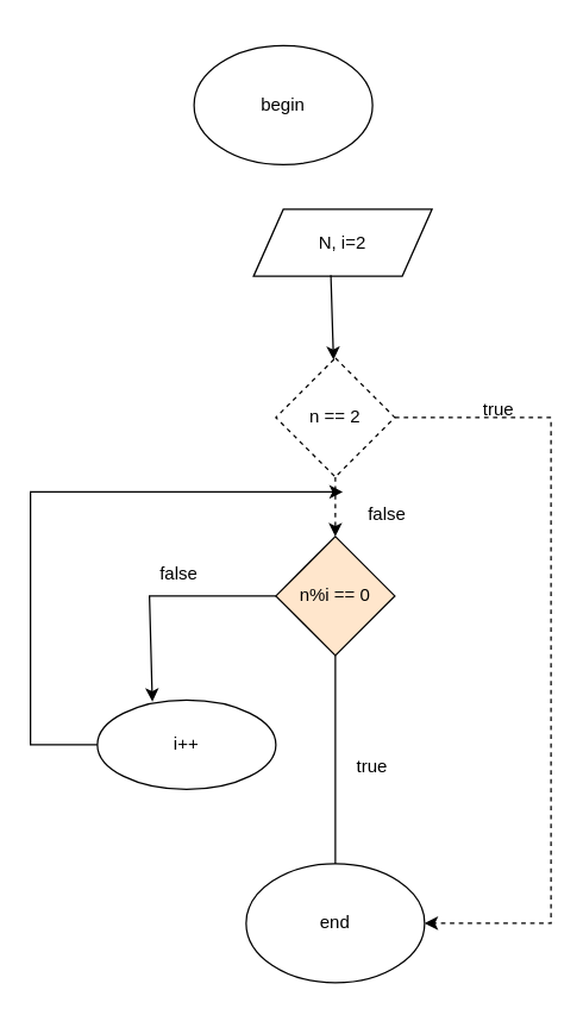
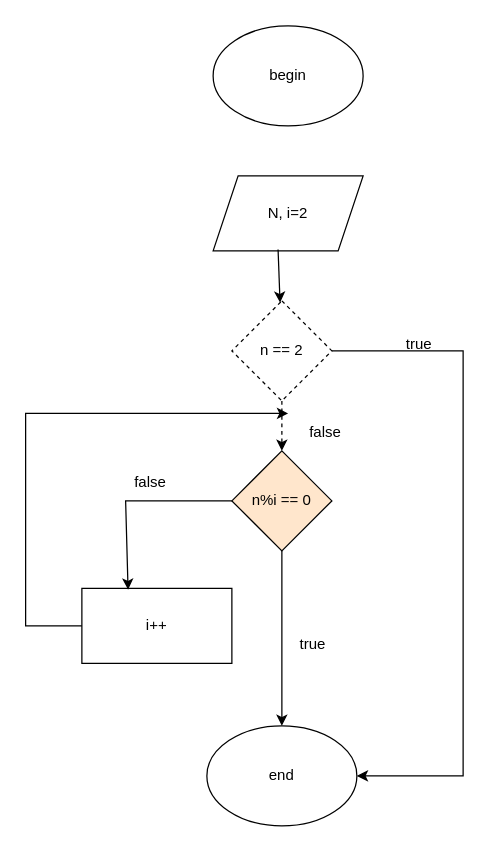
- <mxCell id="2" value="begin" style="ellipse;whiteSpace=wrap;html=1;" vertex="1" parent="1"><mxGeometry x="130" y="30" width="120" height="80" as="geometry" /></mxCell>
+ <mxCell id="2" value="begin" style="ellipse;whiteSpace=wrap;html=1;" vertex="1" parent="1"><mxGeometry x="170" y="20" width="120" height="80" as="geometry" /></mxCell>
- <mxCell id="3" value="N, i=2" style="shape=parallelogram;perimeter=parallelogramPerimeter;whiteSpace=wrap;html=1;fixedSize=1;" vertex="1" parent="1"><mxGeometry x="170" y="140" width="120" height="45" as="geometry" /></mxCell>
+ <mxCell id="3" value="N, i=2" style="shape=parallelogram;perimeter=parallelogramPerimeter;whiteSpace=wrap;html=1;fixedSize=1;" vertex="1" parent="1"><mxGeometry x="170" y="140" width="120" height="60" as="geometry" /></mxCell>
- <mxCell id="13" value="" style="endArrow=classic;html=1;rounded=0;exitX=1;exitY=0.5;exitDx=0;exitDy=0;entryX=1;entryY=0.5;entryDx=0;entryDy=0;dashed=1;" edge="1" parent="1" source="11" target="6"><mxGeometry width="50" height="50" relative="1" as="geometry"><mxPoint x="220" y="440" as="sourcePoint" /><mxPoint x="380" y="280" as="targetPoint" /><Array as="points"><mxPoint x="370" y="280" /><mxPoint x="370" y="620" /></Array></mxGeometry></mxCell>
+ <mxCell id="13" value="" style="endArrow=classic;html=1;rounded=0;exitX=1;exitY=0.5;exitDx=0;exitDy=0;entryX=1;entryY=0.5;entryDx=0;entryDy=0;" edge="1" parent="1" source="11" target="6"><mxGeometry width="50" height="50" relative="1" as="geometry"><mxPoint x="220" y="440" as="sourcePoint" /><mxPoint x="380" y="280" as="targetPoint" /><Array as="points"><mxPoint x="370" y="280" /><mxPoint x="370" y="620" /></Array></mxGeometry></mxCell>
- <mxCell id="5" value="i++" style="ellipse;whiteSpace=wrap;html=1;" vertex="1" parent="1"><mxGeometry x="65" y="470" width="120" height="60" as="geometry" /></mxCell>
+ <mxCell id="5" value="i++" style="rounded=0;whiteSpace=wrap;html=1;" vertex="1" parent="1"><mxGeometry x="65" y="470" width="120" height="60" as="geometry" /></mxCell>
- <mxCell id="7" value="" style="endArrow=none;html=1;rounded=0;exitX=0.5;exitY=1;exitDx=0;exitDy=0;" edge="1" parent="1" source="4" target="6"><mxGeometry width="50" height="50" relative="1" as="geometry"><mxPoint x="220" y="440" as="sourcePoint" /><mxPoint x="230" y="570" as="targetPoint" /></mxGeometry></mxCell>
+ <mxCell id="7" value="" style="endArrow=classic;html=1;rounded=0;exitX=0.5;exitY=1;exitDx=0;exitDy=0;" edge="1" parent="1" source="4" target="6"><mxGeometry width="50" height="50" relative="1" as="geometry"><mxPoint x="220" y="440" as="sourcePoint" /><mxPoint x="230" y="570" as="targetPoint" /></mxGeometry></mxCell>
